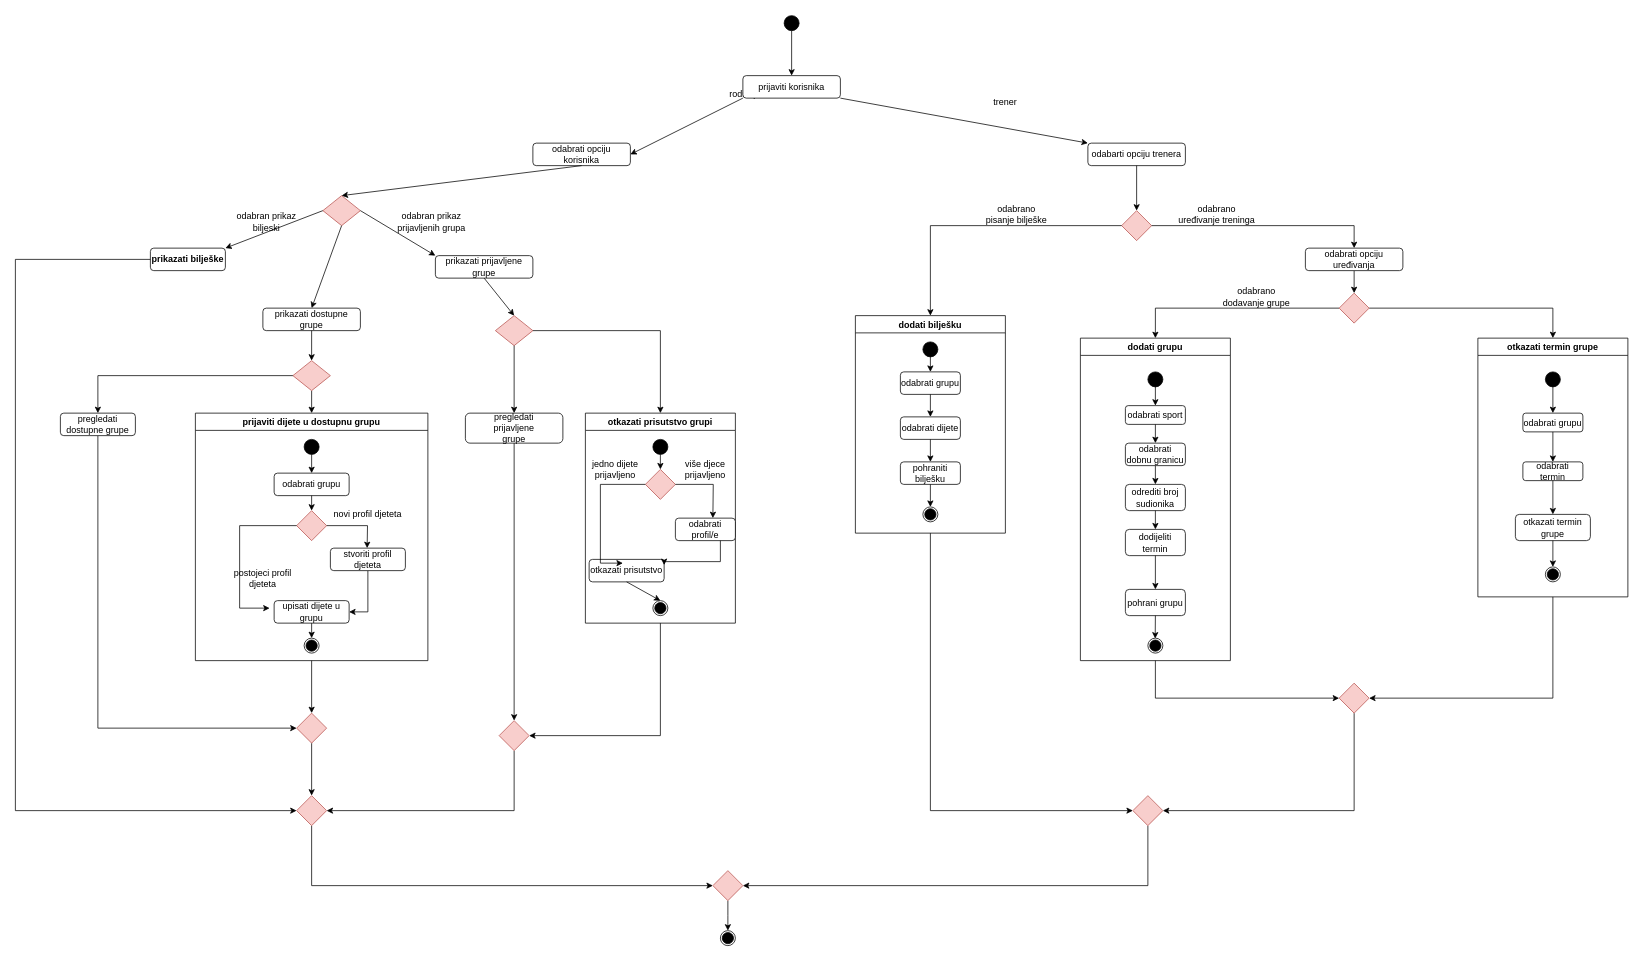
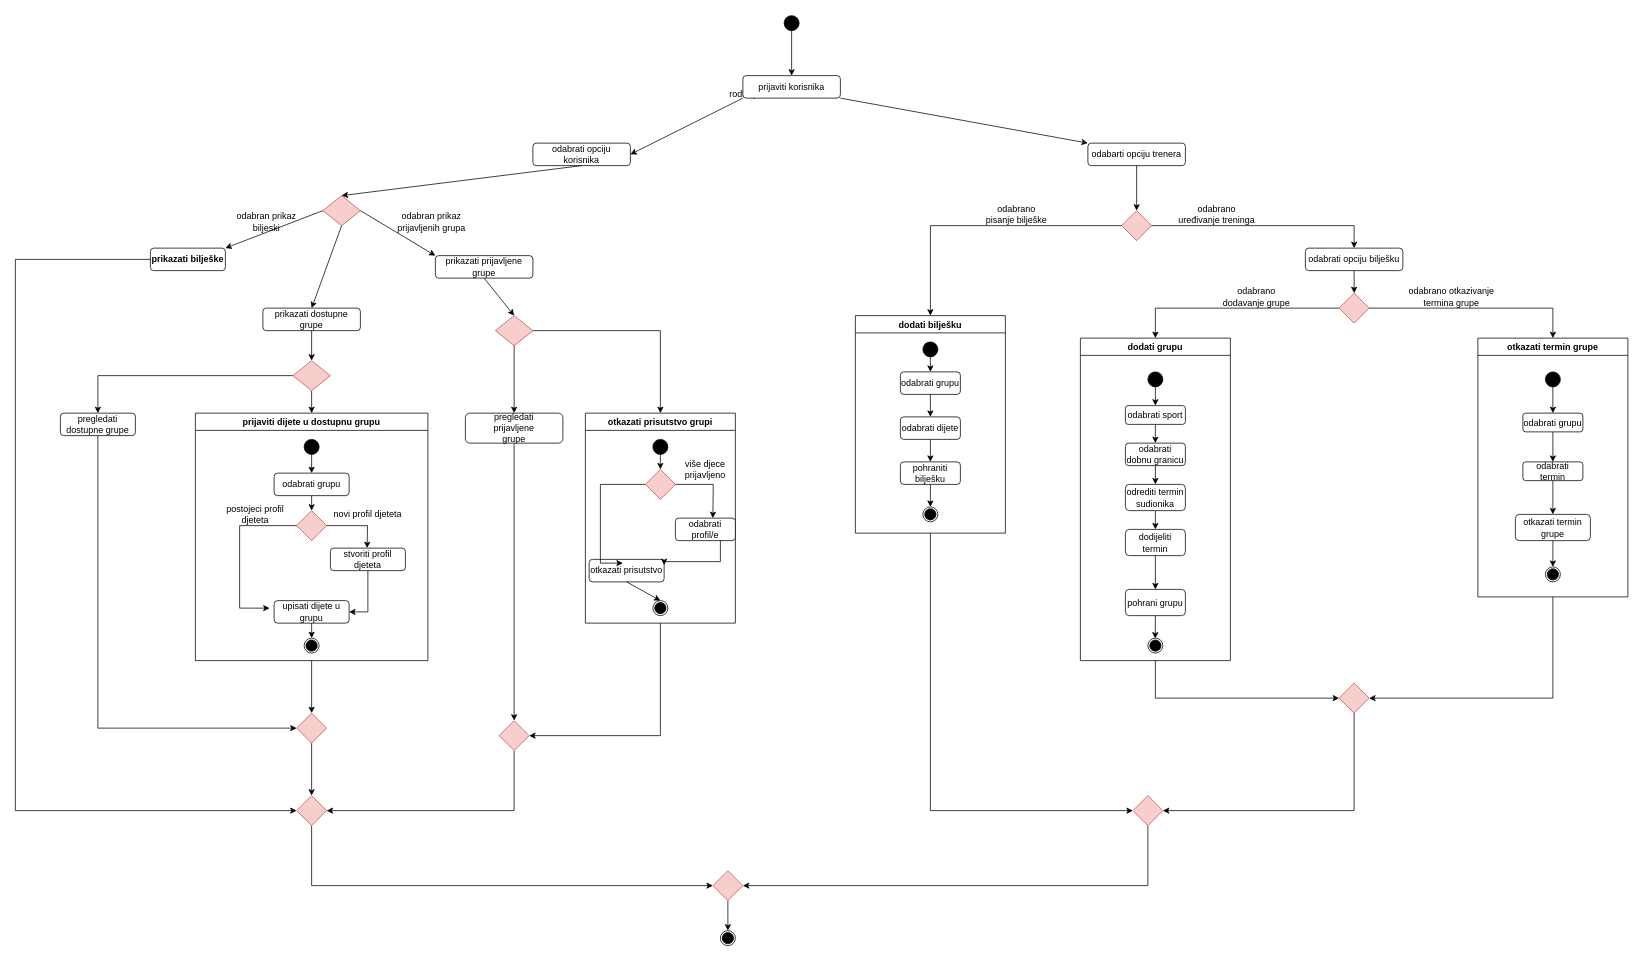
- <mxCell id="67" value="trener" style="text;html=1;strokeColor=none;fillColor=none;align=center;verticalAlign=middle;whiteSpace=wrap;rounded=0;pointerEvents=0;fontFamily=Helvetica;fontSize=12;fontColor=default;" vertex="1" parent="1"><mxGeometry x="1310" y="120" width="60" height="30" as="geometry" /></mxCell>
- <mxCell id="113" value="odabrati opciju uređivanja" style="rounded=1;whiteSpace=wrap;html=1;" vertex="1" parent="1"><mxGeometry x="1740" y="330" width="130" height="30" as="geometry" /></mxCell>
+ <mxCell id="113" value="odabrati opciju bilješku" style="rounded=1;whiteSpace=wrap;html=1;" vertex="1" parent="1"><mxGeometry x="1740" y="330" width="130" height="30" as="geometry" /></mxCell>
+ <mxCell id="141" value="odabrano otkazivanje termina grupe" style="text;html=1;strokeColor=none;fillColor=none;align=center;verticalAlign=middle;whiteSpace=wrap;rounded=0;pointerEvents=0;fontFamily=Helvetica;fontSize=12;fontColor=default;" vertex="1" parent="1"><mxGeometry x="1870" y="380" width="130" height="30" as="geometry" /></mxCell>
- <mxCell id="29" value="jedno dijete prijavljeno" style="text;html=1;strokeColor=none;fillColor=none;align=center;verticalAlign=middle;whiteSpace=wrap;rounded=0;pointerEvents=0;fontFamily=Helvetica;fontSize=12;fontColor=default;" vertex="1" parent="24"><mxGeometry y="60" width="80" height="30" as="geometry" /></mxCell>
- <mxCell id="96" value="odrediti broj sudionika" style="rounded=1;whiteSpace=wrap;html=1;pointerEvents=0;fontFamily=Helvetica;fontSize=12;fontColor=default;fillColor=none;gradientColor=none;" vertex="1" parent="88"><mxGeometry x="60" y="195" width="80" height="35" as="geometry" /></mxCell>
+ <mxCell id="96" value="odrediti termin sudionika" style="rounded=1;whiteSpace=wrap;html=1;pointerEvents=0;fontFamily=Helvetica;fontSize=12;fontColor=default;fillColor=none;gradientColor=none;" vertex="1" parent="88"><mxGeometry x="60" y="195" width="80" height="35" as="geometry" /></mxCell>
- <mxCell id="12" value="postojeci profil djeteta" style="text;html=1;strokeColor=none;fillColor=none;align=center;verticalAlign=middle;whiteSpace=wrap;rounded=0;" vertex="1" parent="6"><mxGeometry x="10" y="170" width="110" height="30" as="geometry" /></mxCell>
+ <mxCell id="12" value="postojeci profil djeteta" style="text;html=1;strokeColor=none;fillColor=none;align=center;verticalAlign=middle;whiteSpace=wrap;rounded=0;" vertex="1" parent="6"><mxGeometry y="85" width="110" height="30" as="geometry" /></mxCell>
